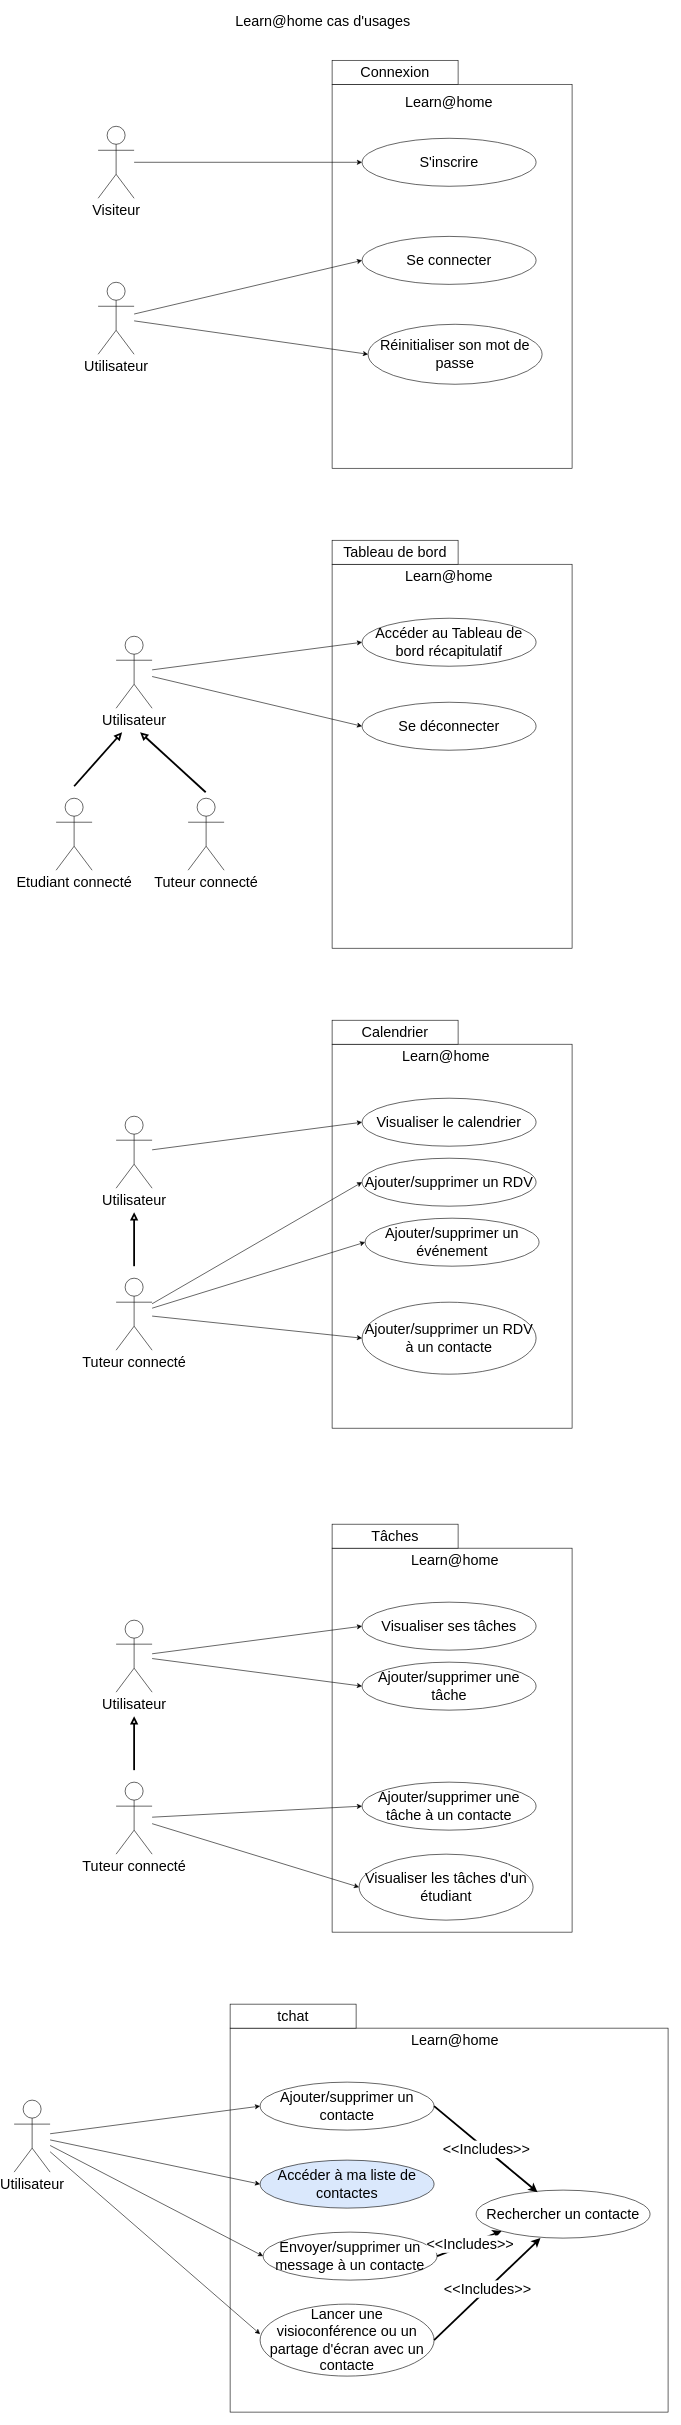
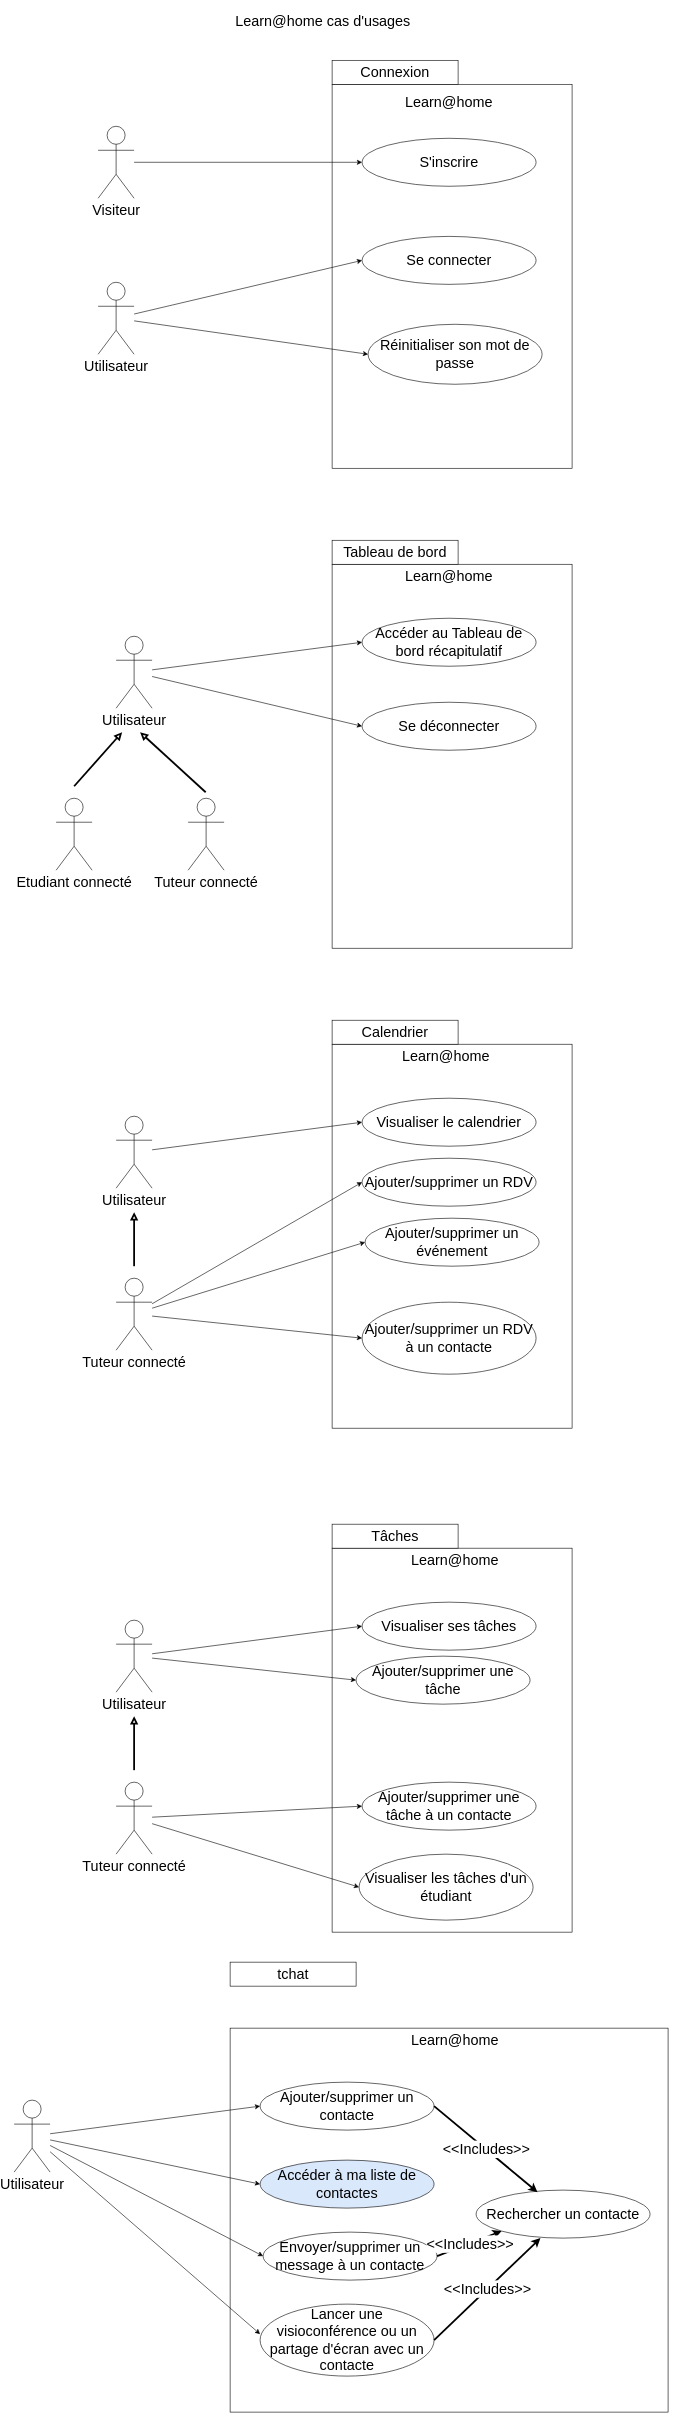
- <mxCell id="37" value="Ajouter/supprimer une tâche " style="ellipse;whiteSpace=wrap;html=1;fontSize=24;" parent="1" vertex="1"><mxGeometry x="600" y="2770" width="290" height="80" as="geometry" /></mxCell>
+ <mxCell id="37" value="Ajouter/supprimer une tâche " style="ellipse;whiteSpace=wrap;html=1;fontSize=24;" parent="1" vertex="1"><mxGeometry x="590" y="2760" width="290" height="80" as="geometry" /></mxCell>
- <mxCell id="43" value="tchat" style="rounded=0;whiteSpace=wrap;html=1;fontSize=24;" parent="1" vertex="1"><mxGeometry x="380" y="3340" width="210" height="40" as="geometry" /></mxCell>
+ <mxCell id="43" value="tchat" style="rounded=0;whiteSpace=wrap;html=1;fontSize=24;" parent="1" vertex="1"><mxGeometry x="380" y="3270" width="210" height="40" as="geometry" /></mxCell>
